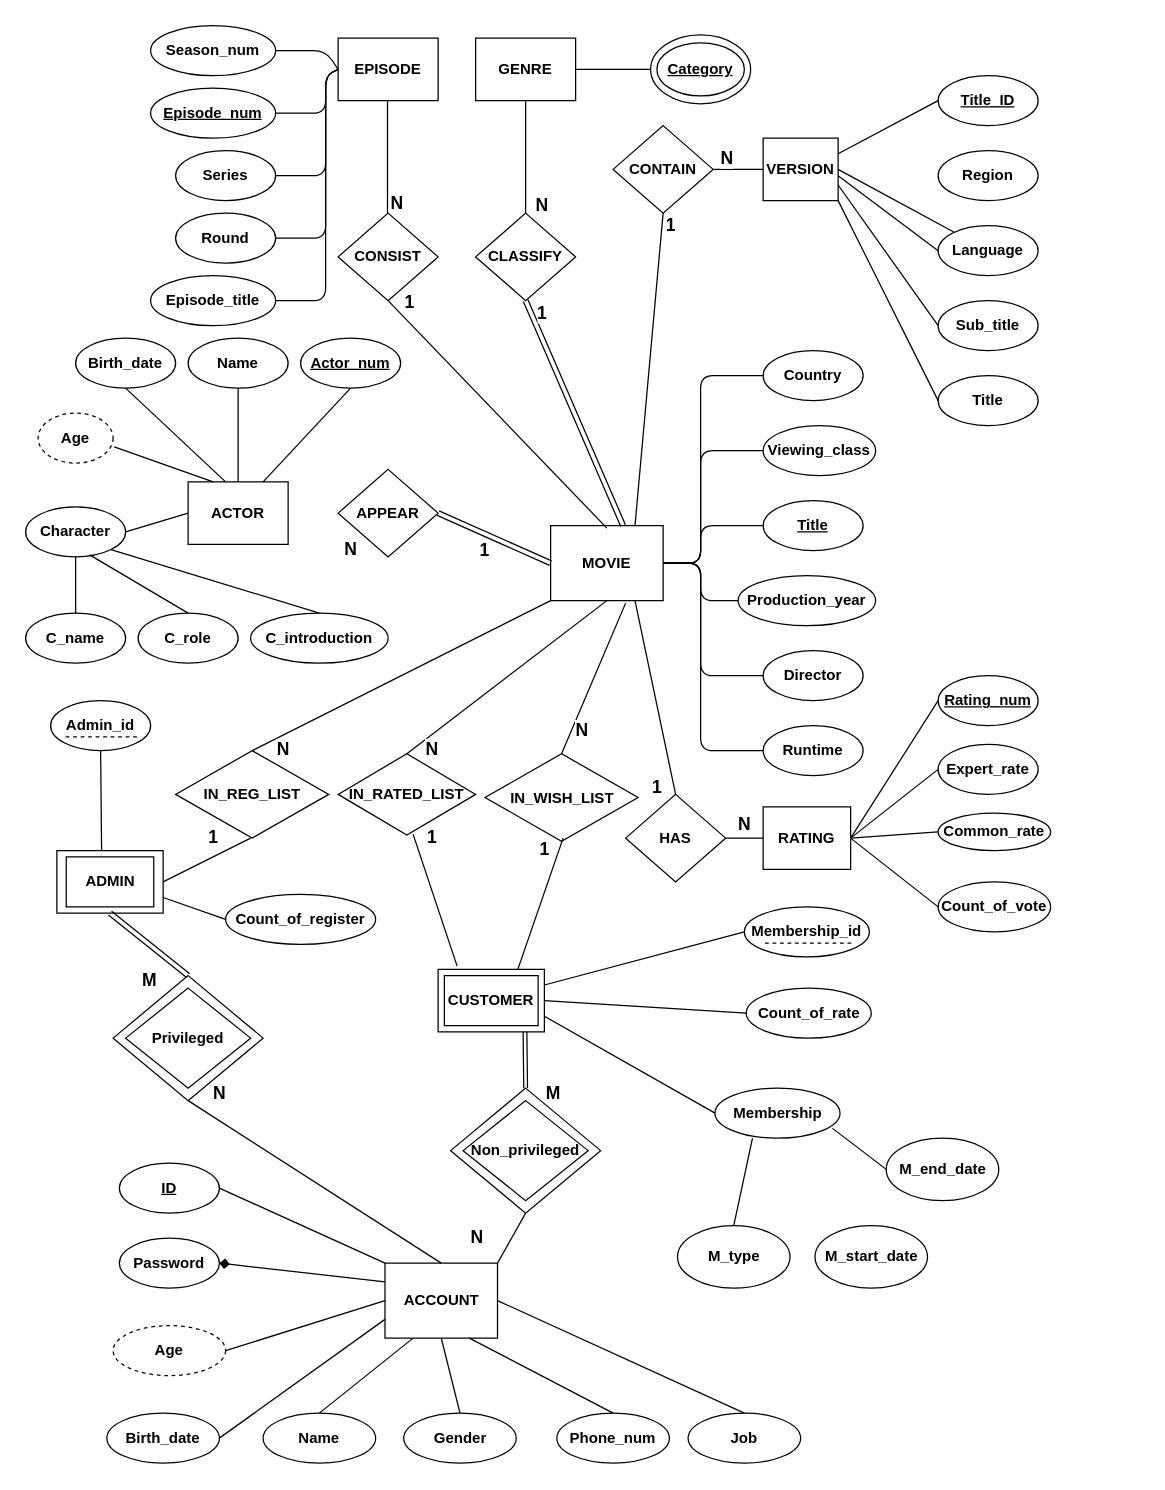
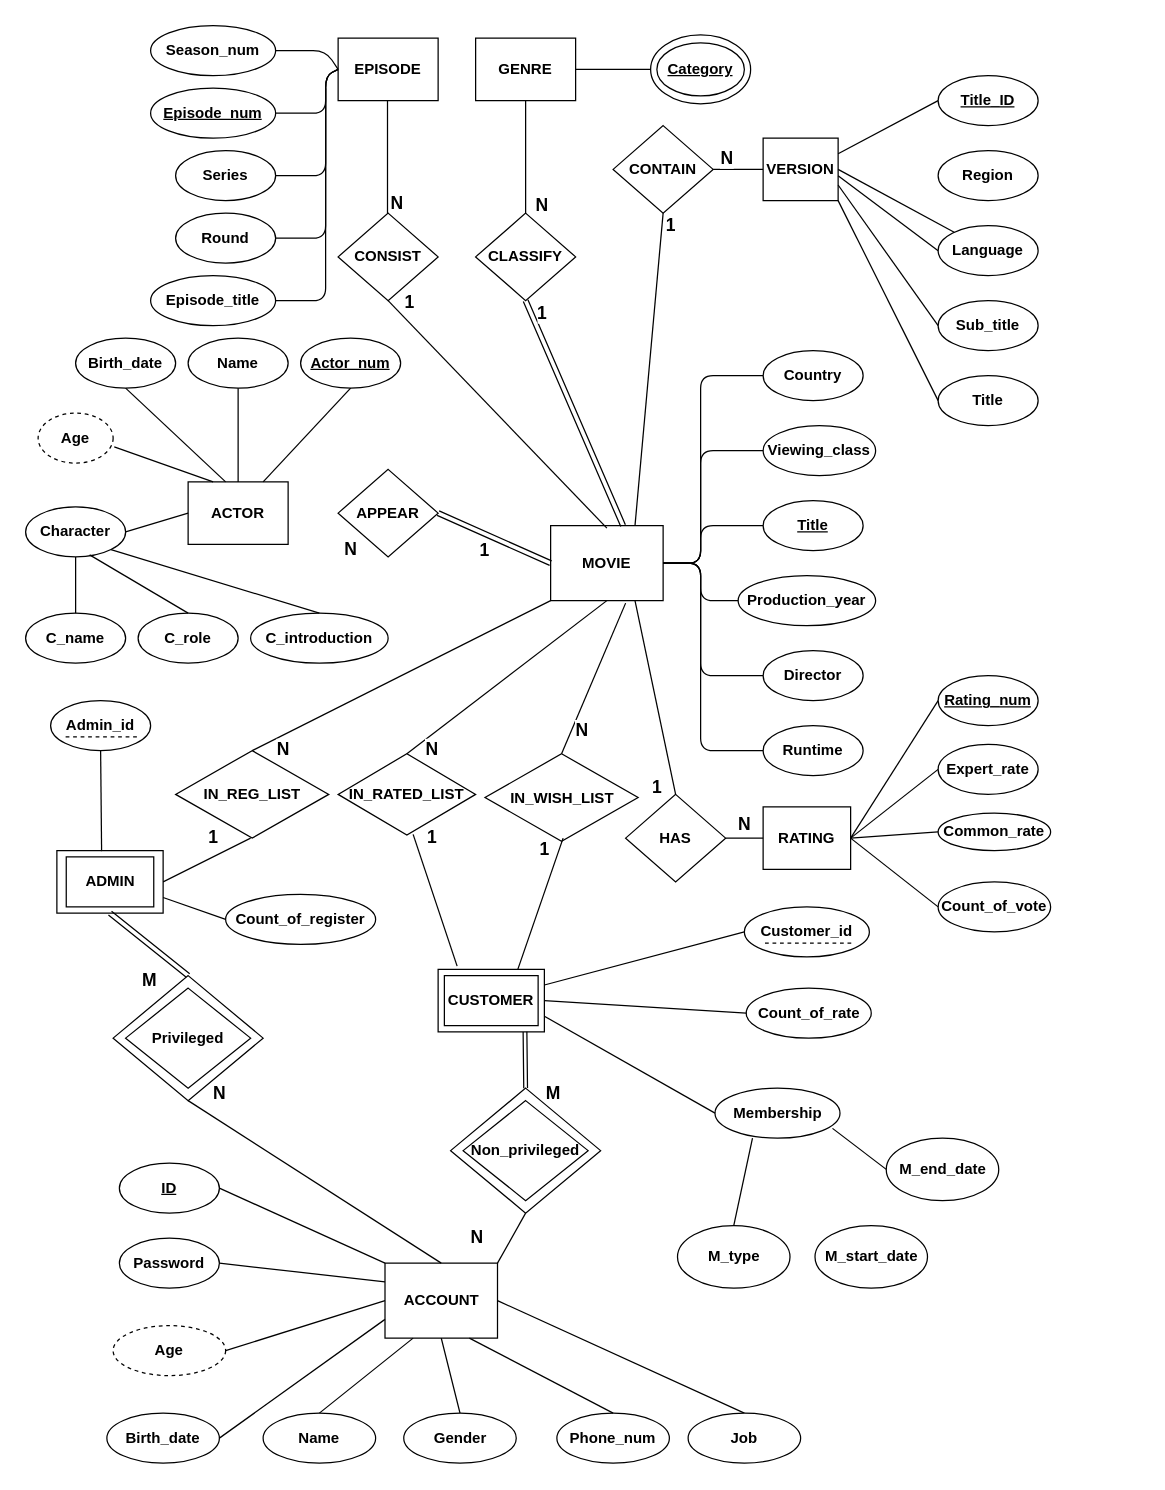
- <mxCell id="154" value="Membership_id" style="ellipse;whiteSpace=wrap;html=1;fontStyle=1;fontSize=12;" parent="1" vertex="1"><mxGeometry x="595" y="725" width="100" height="40" as="geometry" /></mxCell>
+ <mxCell id="154" value="Customer_id" style="ellipse;whiteSpace=wrap;html=1;fontStyle=1;fontSize=12;" parent="1" vertex="1"><mxGeometry x="595" y="725" width="100" height="40" as="geometry" /></mxCell>
- <mxCell id="116" value="" style="endArrow=diamond;html=1;entryX=1;entryY=0.5;entryDx=0;entryDy=0;exitX=0;exitY=0.25;exitDx=0;exitDy=0;fontSize=12;fontStyle=1;" parent="1" source="103" target="109" edge="1"><mxGeometry width="50" height="50" relative="1" as="geometry"><mxPoint x="200" y="1020" as="sourcePoint" /><mxPoint x="250" y="970" as="targetPoint" /></mxGeometry></mxCell>
+ <mxCell id="116" value="" style="endArrow=none;html=1;entryX=1;entryY=0.5;entryDx=0;entryDy=0;exitX=0;exitY=0.25;exitDx=0;exitDy=0;fontSize=12;fontStyle=1" parent="1" source="103" target="109" edge="1"><mxGeometry width="50" height="50" relative="1" as="geometry"><mxPoint x="200" y="1020" as="sourcePoint" /><mxPoint x="250" y="970" as="targetPoint" /></mxGeometry></mxCell>
